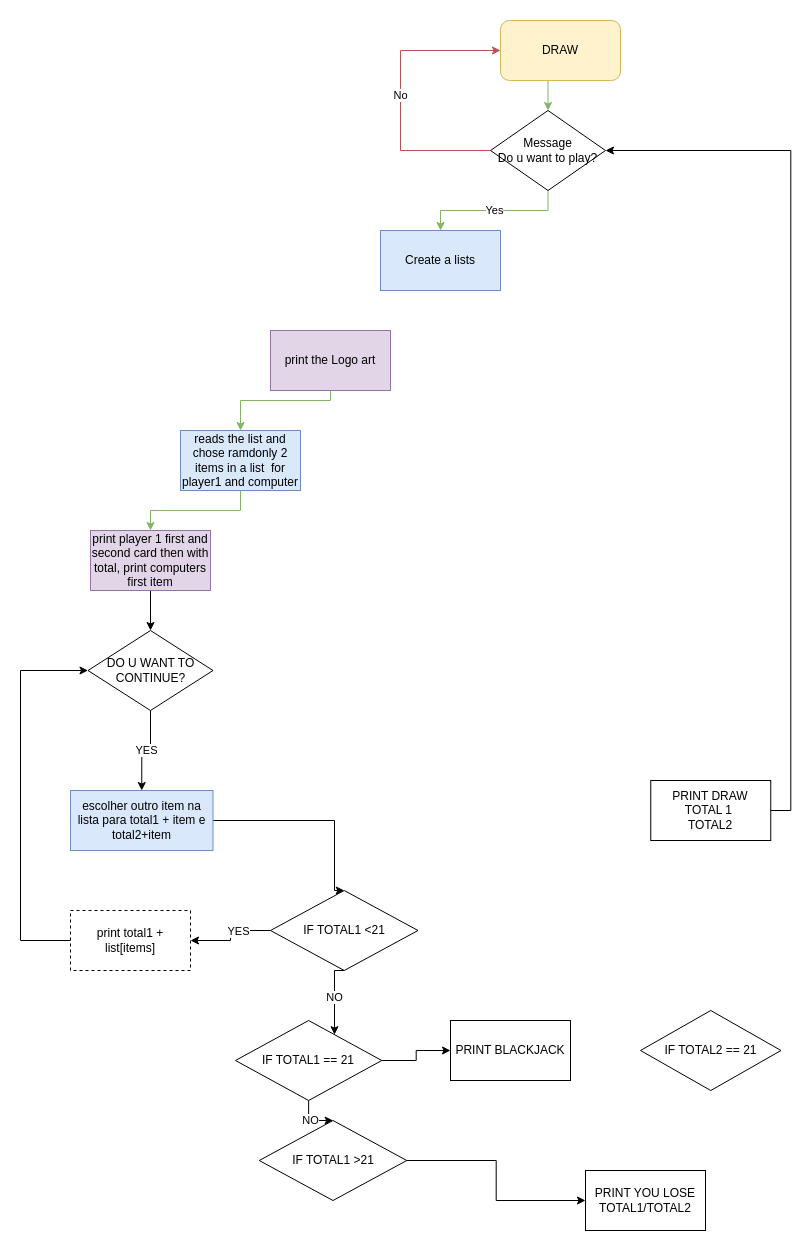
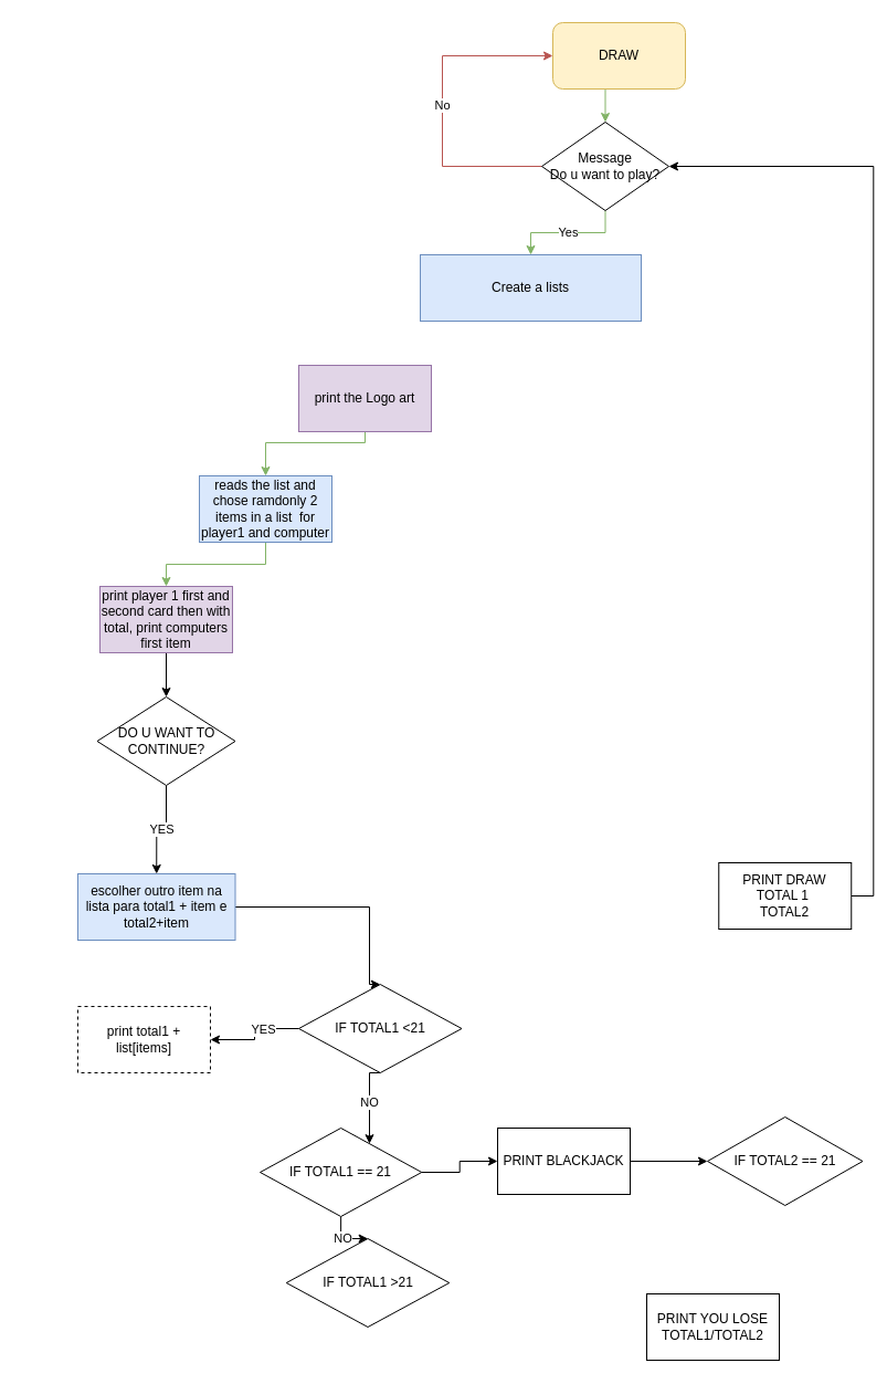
- <mxCell id="13" value="Create a lists" style="whiteSpace=wrap;html=1;fillColor=#dae8fc;strokeColor=#6c8ebf;" vertex="1" parent="1"><mxGeometry x="380" y="230" width="120" height="60" as="geometry" /></mxCell>
+ <mxCell id="13" value="Create a lists" style="whiteSpace=wrap;html=1;fillColor=#dae8fc;strokeColor=#6c8ebf;" vertex="1" parent="1"><mxGeometry x="380" y="230" width="200" height="60" as="geometry" /></mxCell>
- <mxCell id="33" style="edgeStyle=orthogonalEdgeStyle;rounded=0;orthogonalLoop=1;jettySize=auto;html=1;entryX=0;entryY=0.5;entryDx=0;entryDy=0;" edge="1" parent="1" source="34" target="23"><mxGeometry relative="1" as="geometry"><mxPoint x="10" y="670" as="targetPoint" /><Array as="points"><mxPoint x="20" y="940" /><mxPoint x="20" y="670" /></Array></mxGeometry></mxCell>
+ <mxCell id="17" value="" style="edgeStyle=orthogonalEdgeStyle;rounded=0;orthogonalLoop=1;jettySize=auto;html=1;" edge="1" parent="1" source="18" target="19"><mxGeometry relative="1" as="geometry" /></mxCell>
- <mxCell id="30" value="" style="edgeStyle=orthogonalEdgeStyle;rounded=0;orthogonalLoop=1;jettySize=auto;html=1;" edge="1" parent="1" source="31" target="32"><mxGeometry relative="1" as="geometry" /></mxCell>
